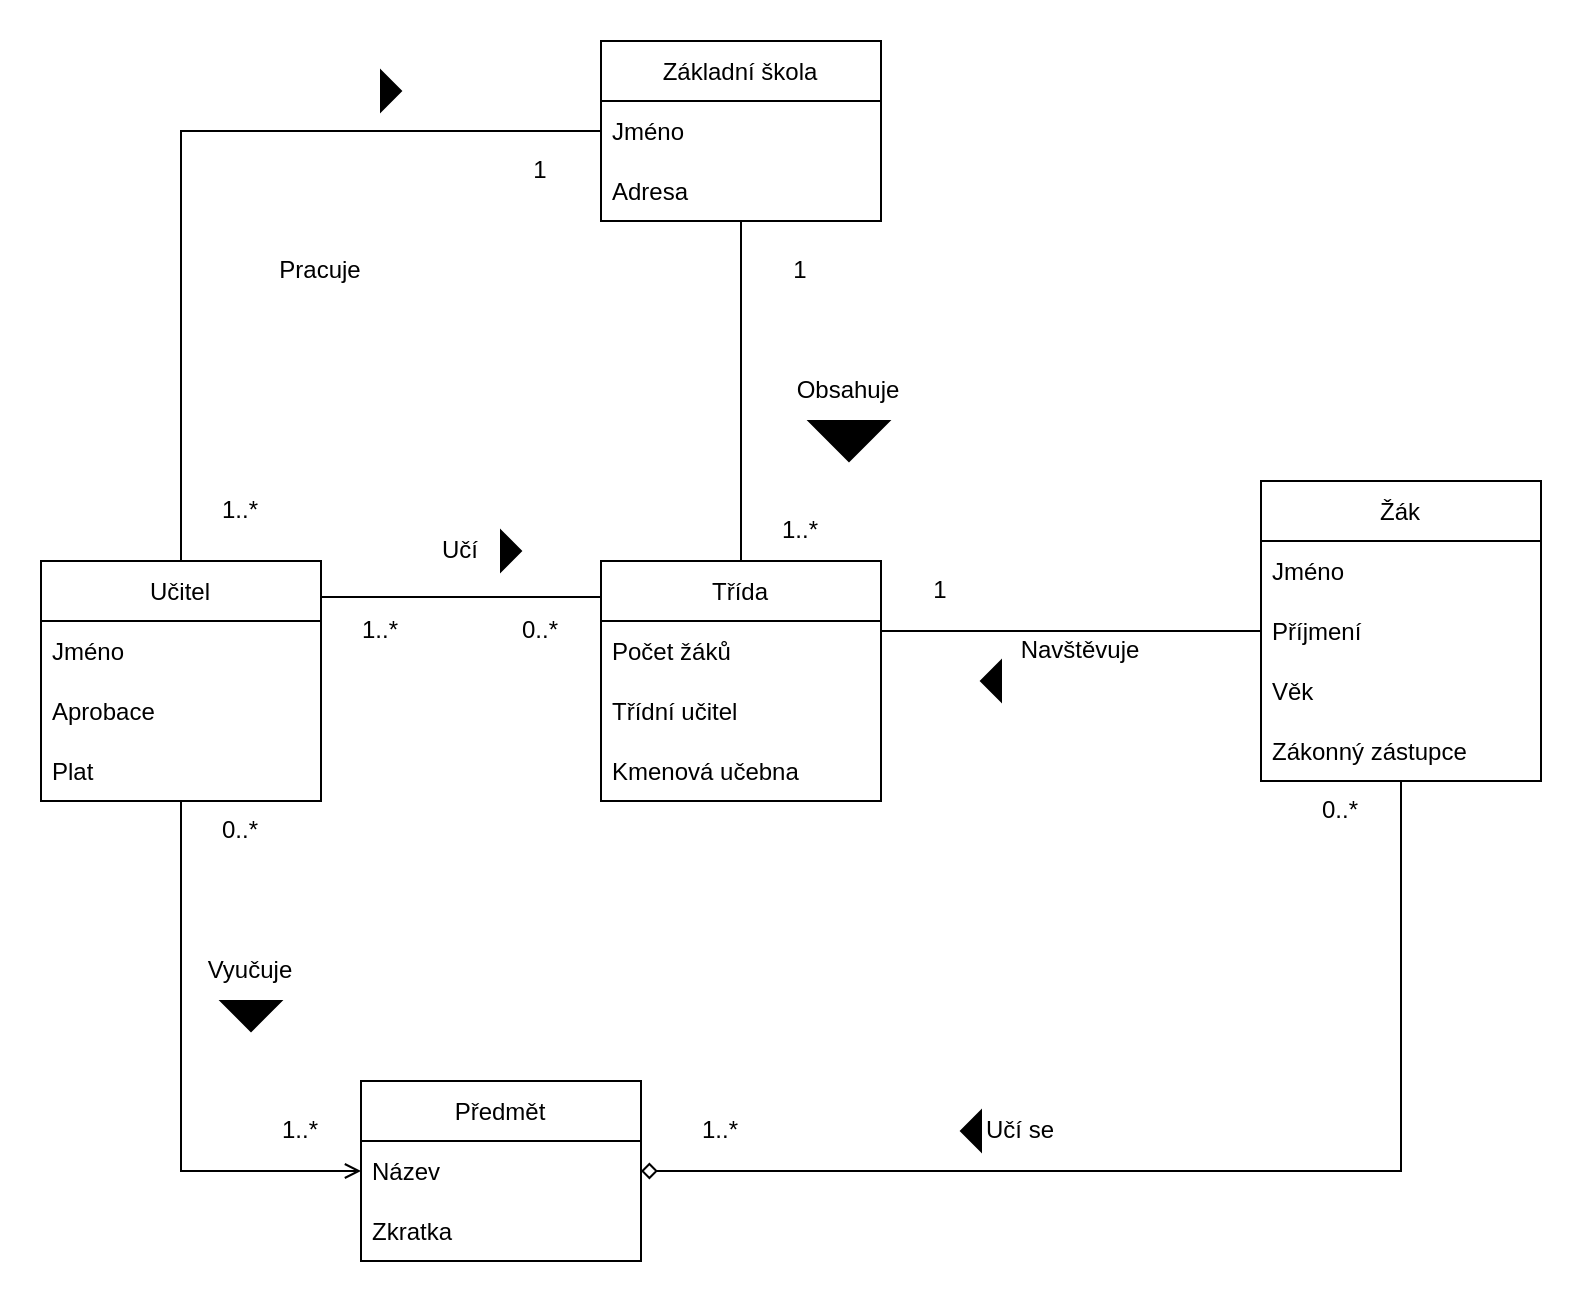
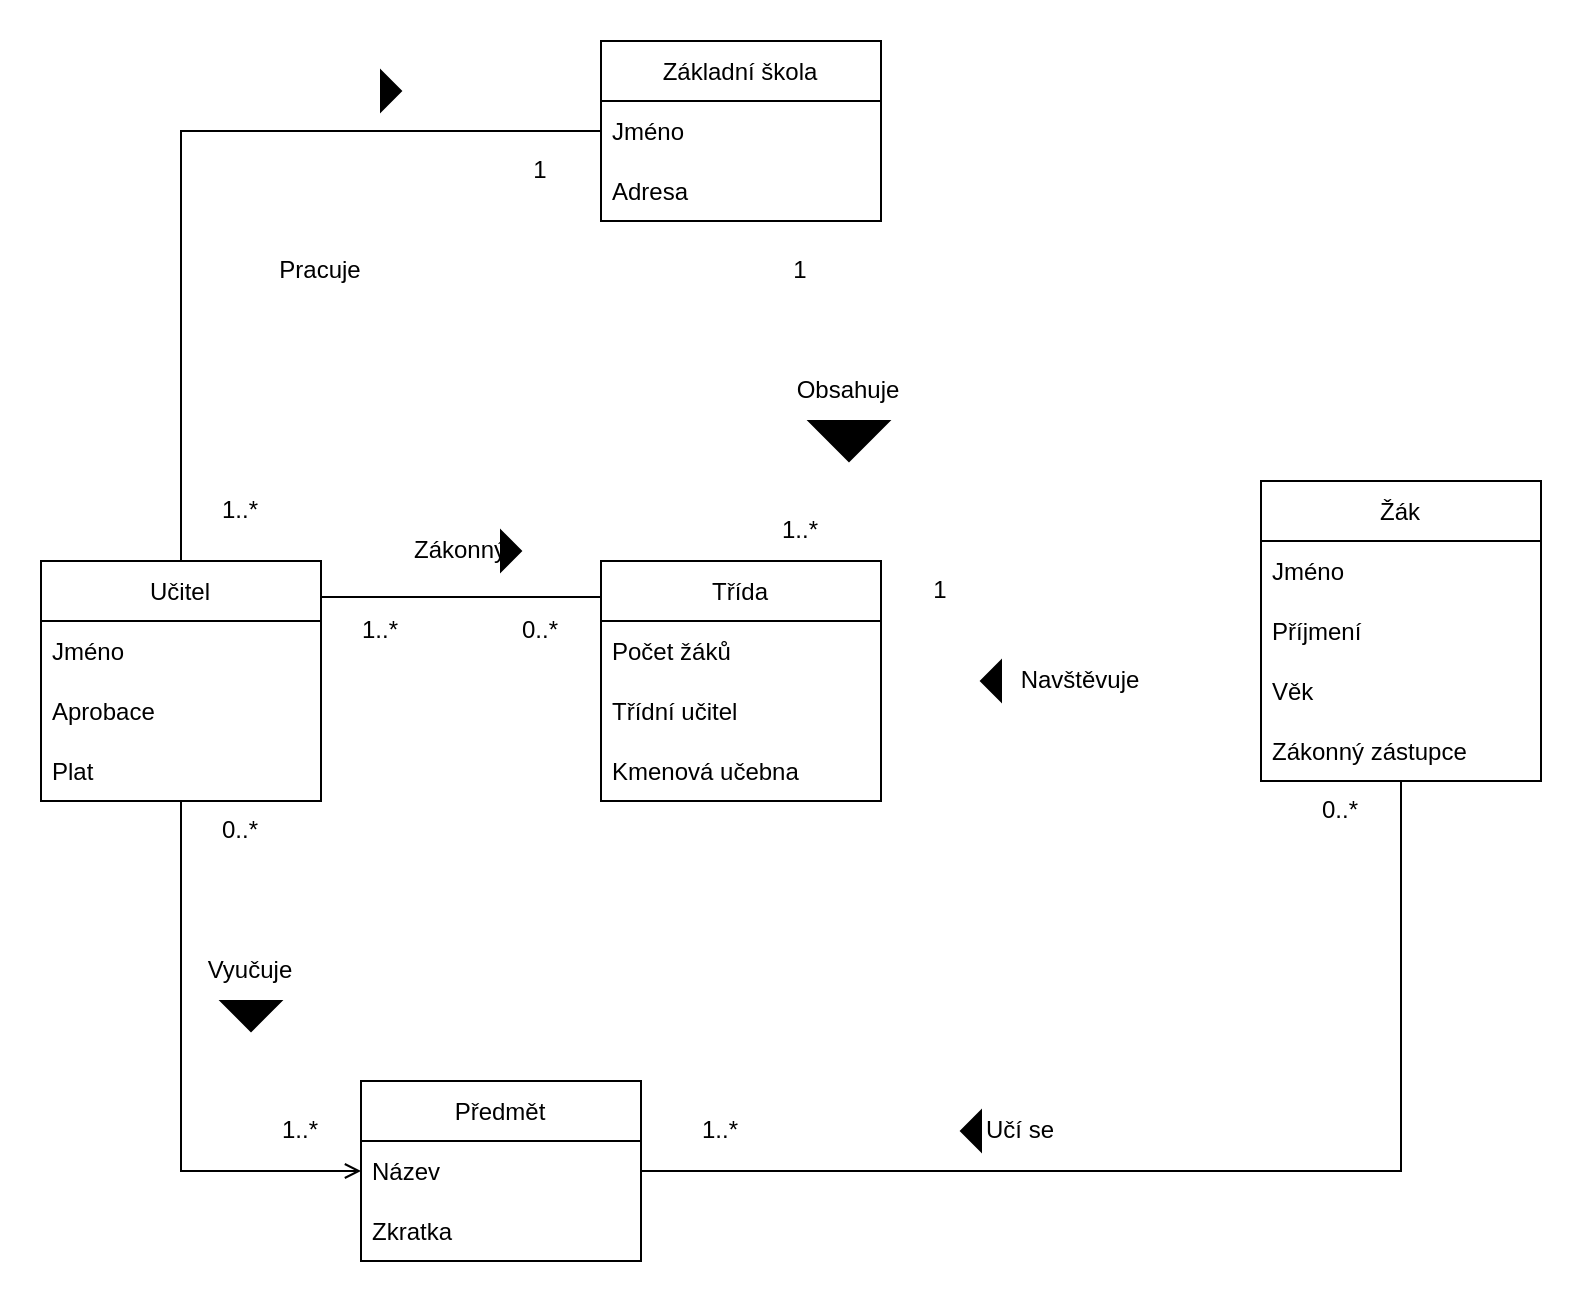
- <mxCell id="5" style="edgeStyle=orthogonalEdgeStyle;rounded=0;orthogonalLoop=1;jettySize=auto;html=1;entryX=0.5;entryY=1;entryDx=0;entryDy=0;entryPerimeter=0;endArrow=none;endFill=0;" edge="1" parent="1" source="6" target="4"><mxGeometry relative="1" as="geometry" /></mxCell>
- <mxCell id="31" value="Učí" style="text;html=1;strokeColor=none;fillColor=none;align=center;verticalAlign=middle;whiteSpace=wrap;rounded=0;" vertex="1" parent="1"><mxGeometry x="200" y="260" width="60" height="30" as="geometry" /></mxCell>
+ <mxCell id="31" value="Zákonný" style="text;html=1;strokeColor=none;fillColor=none;align=center;verticalAlign=middle;whiteSpace=wrap;rounded=0;" vertex="1" parent="1"><mxGeometry x="200" y="260" width="60" height="30" as="geometry" /></mxCell>
- <mxCell id="27" style="edgeStyle=orthogonalEdgeStyle;rounded=0;orthogonalLoop=1;jettySize=auto;html=1;exitX=0;exitY=0.5;exitDx=0;exitDy=0;endArrow=none;endFill=0;entryX=1;entryY=0;entryDx=0;entryDy=0;entryPerimeter=0;" edge="1" parent="1" source="13" target="8"><mxGeometry relative="1" as="geometry"><mxPoint x="450" y="340" as="targetPoint" /></mxGeometry></mxCell>
- <mxCell id="28" value="Navštěvuje" style="text;html=1;strokeColor=none;fillColor=none;align=center;verticalAlign=middle;whiteSpace=wrap;rounded=0;" vertex="1" parent="1"><mxGeometry x="510" y="310" width="60" height="30" as="geometry" /></mxCell>
+ <mxCell id="28" value="Navštěvuje" style="text;html=1;strokeColor=none;fillColor=none;align=center;verticalAlign=middle;whiteSpace=wrap;rounded=0;" vertex="1" parent="1"><mxGeometry x="510" y="325" width="60" height="30" as="geometry" /></mxCell>
- <mxCell id="10" style="edgeStyle=orthogonalEdgeStyle;rounded=0;orthogonalLoop=1;jettySize=auto;html=1;entryX=1;entryY=0.5;entryDx=0;entryDy=0;endArrow=diamond;endFill=0;" edge="1" parent="1" source="11" target="40"><mxGeometry relative="1" as="geometry" /></mxCell>
+ <mxCell id="10" style="edgeStyle=orthogonalEdgeStyle;rounded=0;orthogonalLoop=1;jettySize=auto;html=1;entryX=1;entryY=0.5;entryDx=0;entryDy=0;endArrow=none;endFill=0;" edge="1" parent="1" source="11" target="40"><mxGeometry relative="1" as="geometry" /></mxCell>
